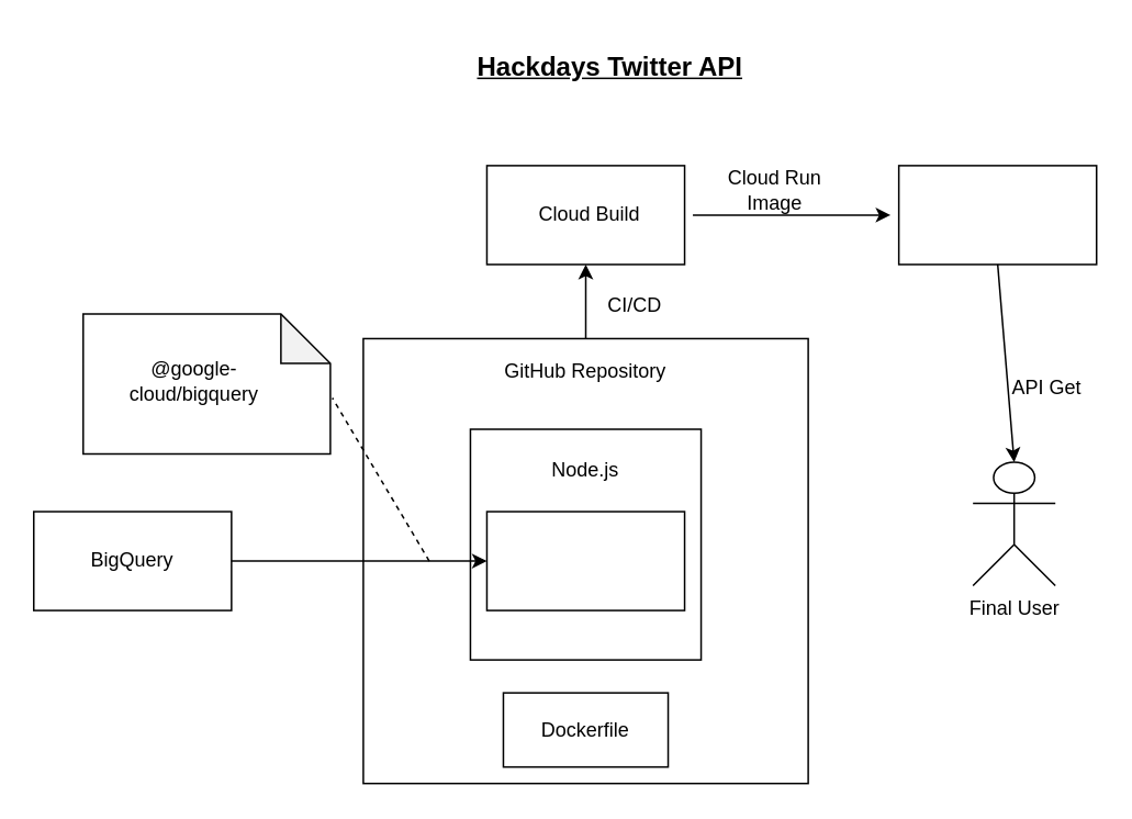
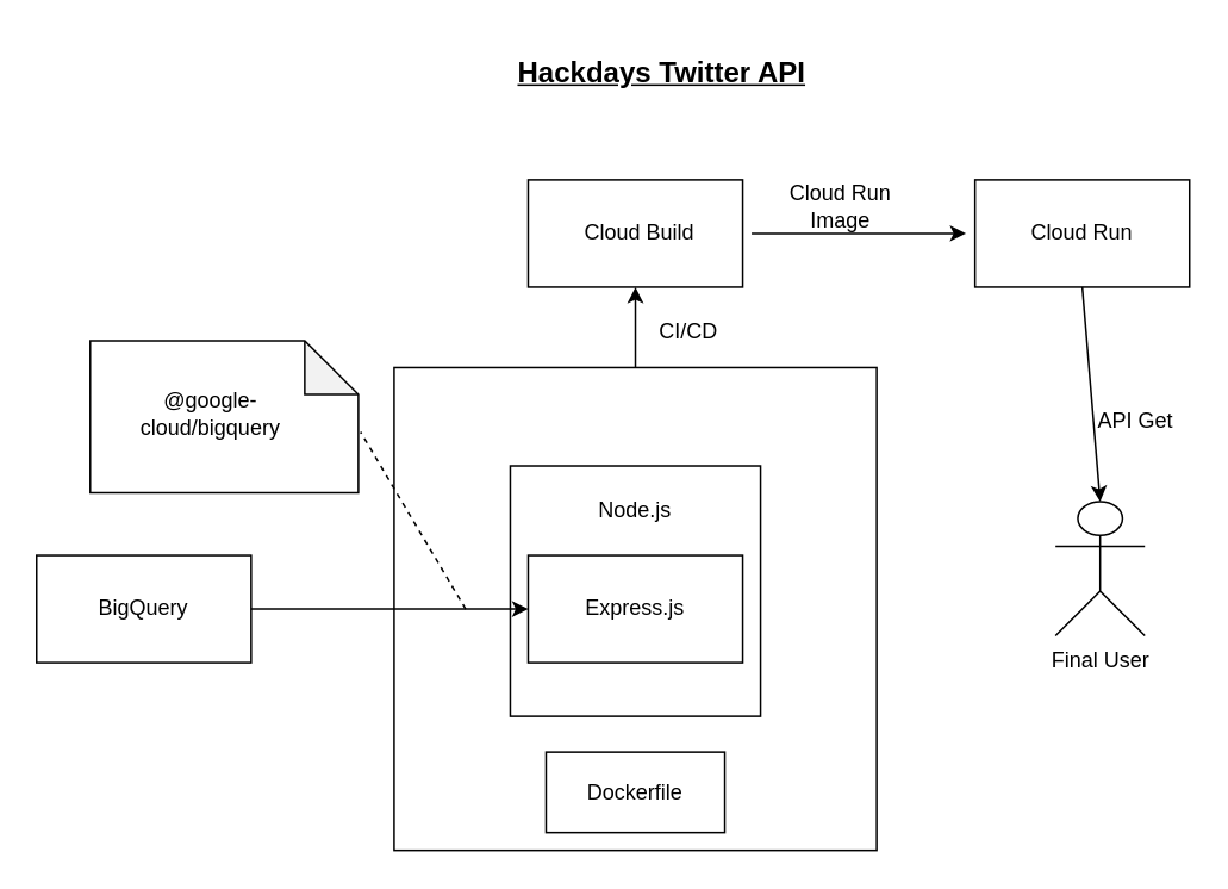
+ <mxCell id="15" value="Cloud Run" style="text;html=1;strokeColor=none;fillColor=none;align=center;verticalAlign=middle;whiteSpace=wrap;rounded=0;" vertex="1" parent="1"><mxGeometry x="575" y="115" width="60" height="30" as="geometry" /></mxCell>
- <mxCell id="7" value="GitHub Repository" style="text;html=1;strokeColor=none;fillColor=none;align=center;verticalAlign=middle;whiteSpace=wrap;rounded=0;" vertex="1" parent="1"><mxGeometry x="280" y="210" width="150" height="30" as="geometry" /></mxCell>
+ <mxCell id="6" value="Express.js" style="text;html=1;strokeColor=none;fillColor=none;align=center;verticalAlign=middle;whiteSpace=wrap;rounded=0;" vertex="1" parent="1"><mxGeometry x="325" y="325" width="60" height="30" as="geometry" /></mxCell>
